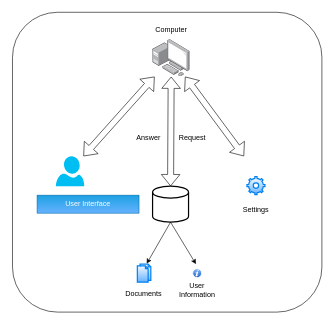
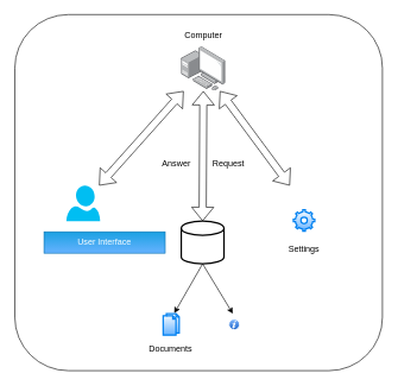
- <mxCell id="14" value="User Information" style="text;html=1;strokeColor=none;fillColor=none;align=center;verticalAlign=middle;whiteSpace=wrap;rounded=0;" vertex="1" parent="1"><mxGeometry x="308" y="473" width="40" height="20" as="geometry" /></mxCell>
